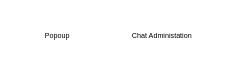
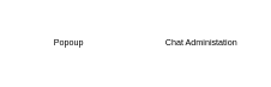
- <mxCell id="2" value="Chat Administation&lt;br&gt;" style="text;strokeColor=none;align=center;fillColor=none;html=1;verticalAlign=middle;whiteSpace=wrap;rounded=0;" vertex="1" parent="1"><mxGeometry x="195" y="20" width="150" height="80" as="geometry" /></mxCell>
+ <mxCell id="2" value="Chat Administation&lt;br&gt;" style="text;strokeColor=none;align=center;fillColor=none;html=1;verticalAlign=middle;whiteSpace=wrap;rounded=0;" vertex="1" parent="1"><mxGeometry x="205" y="20" width="150" height="80" as="geometry" /></mxCell>
